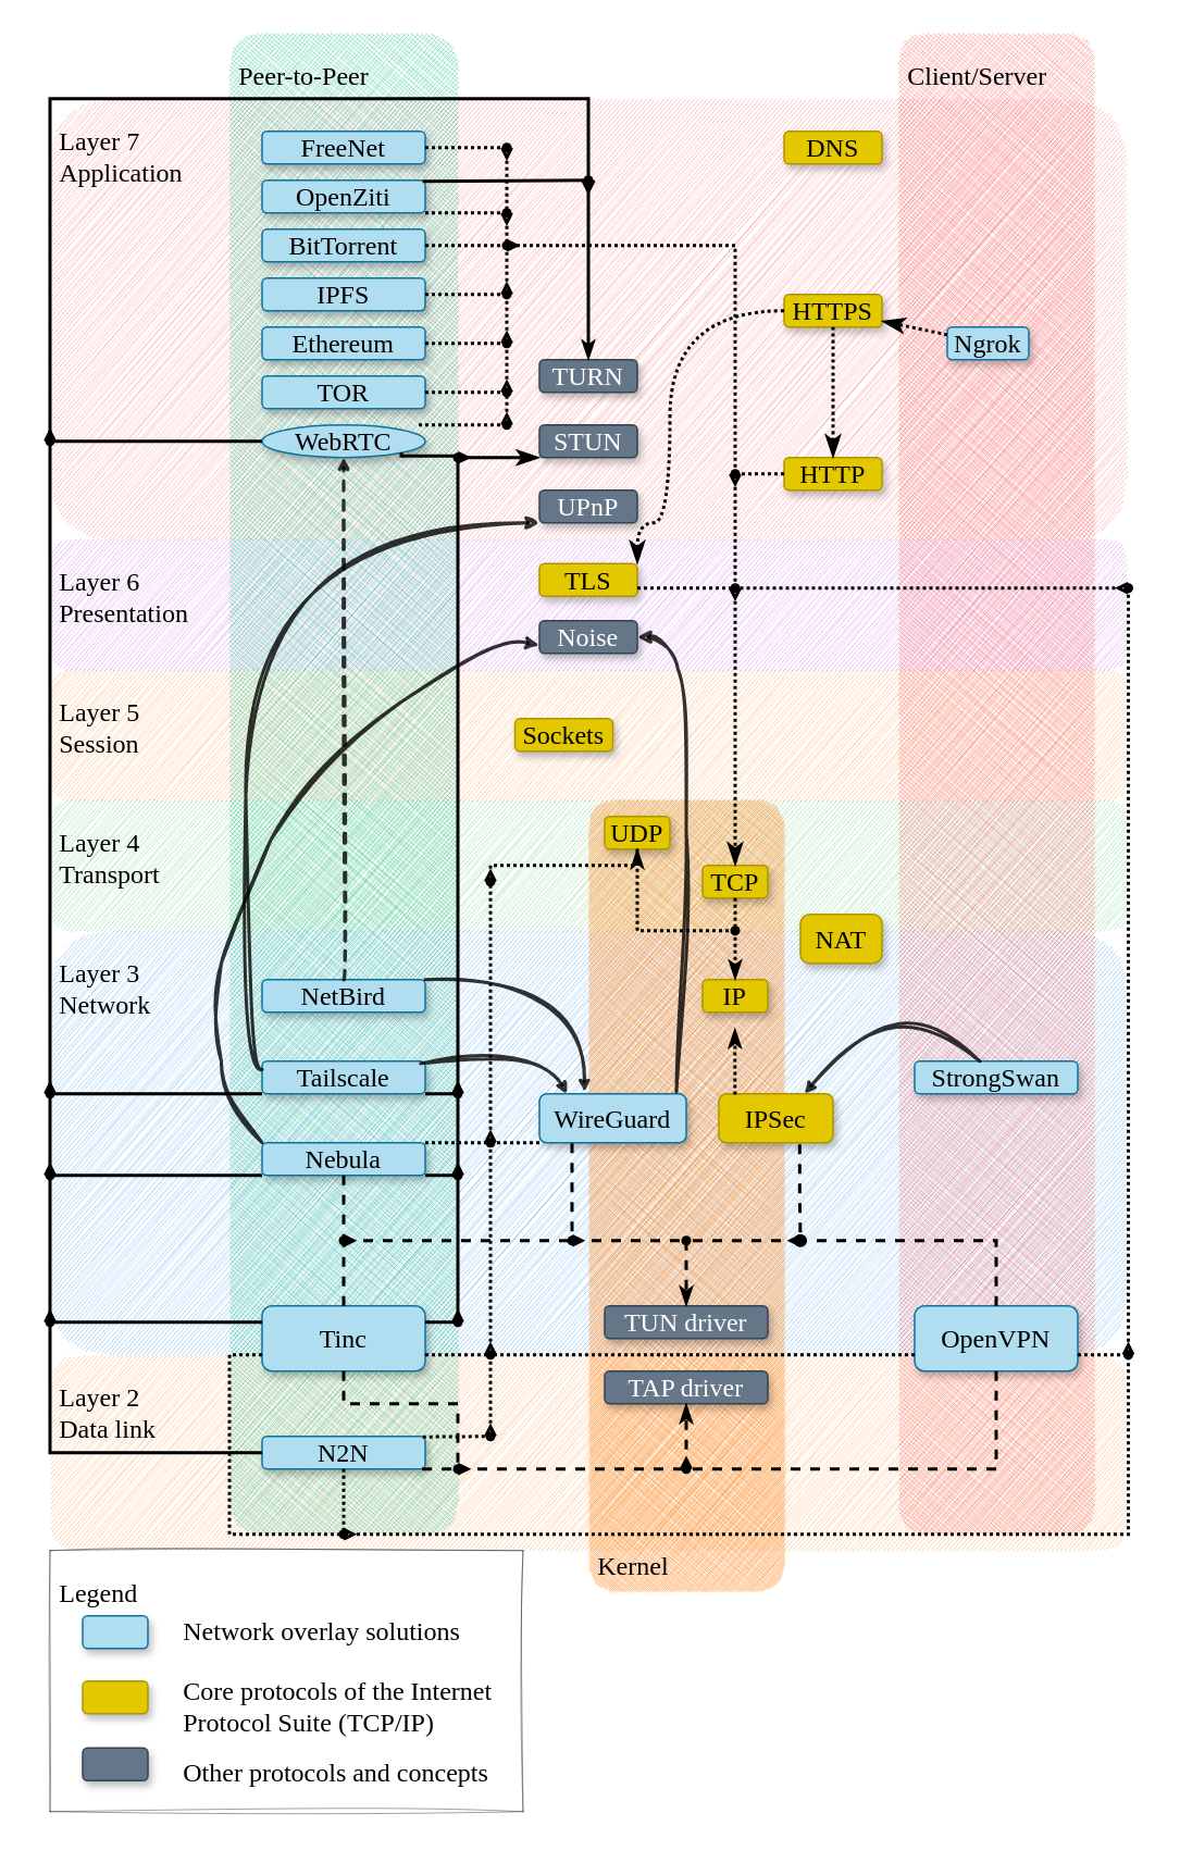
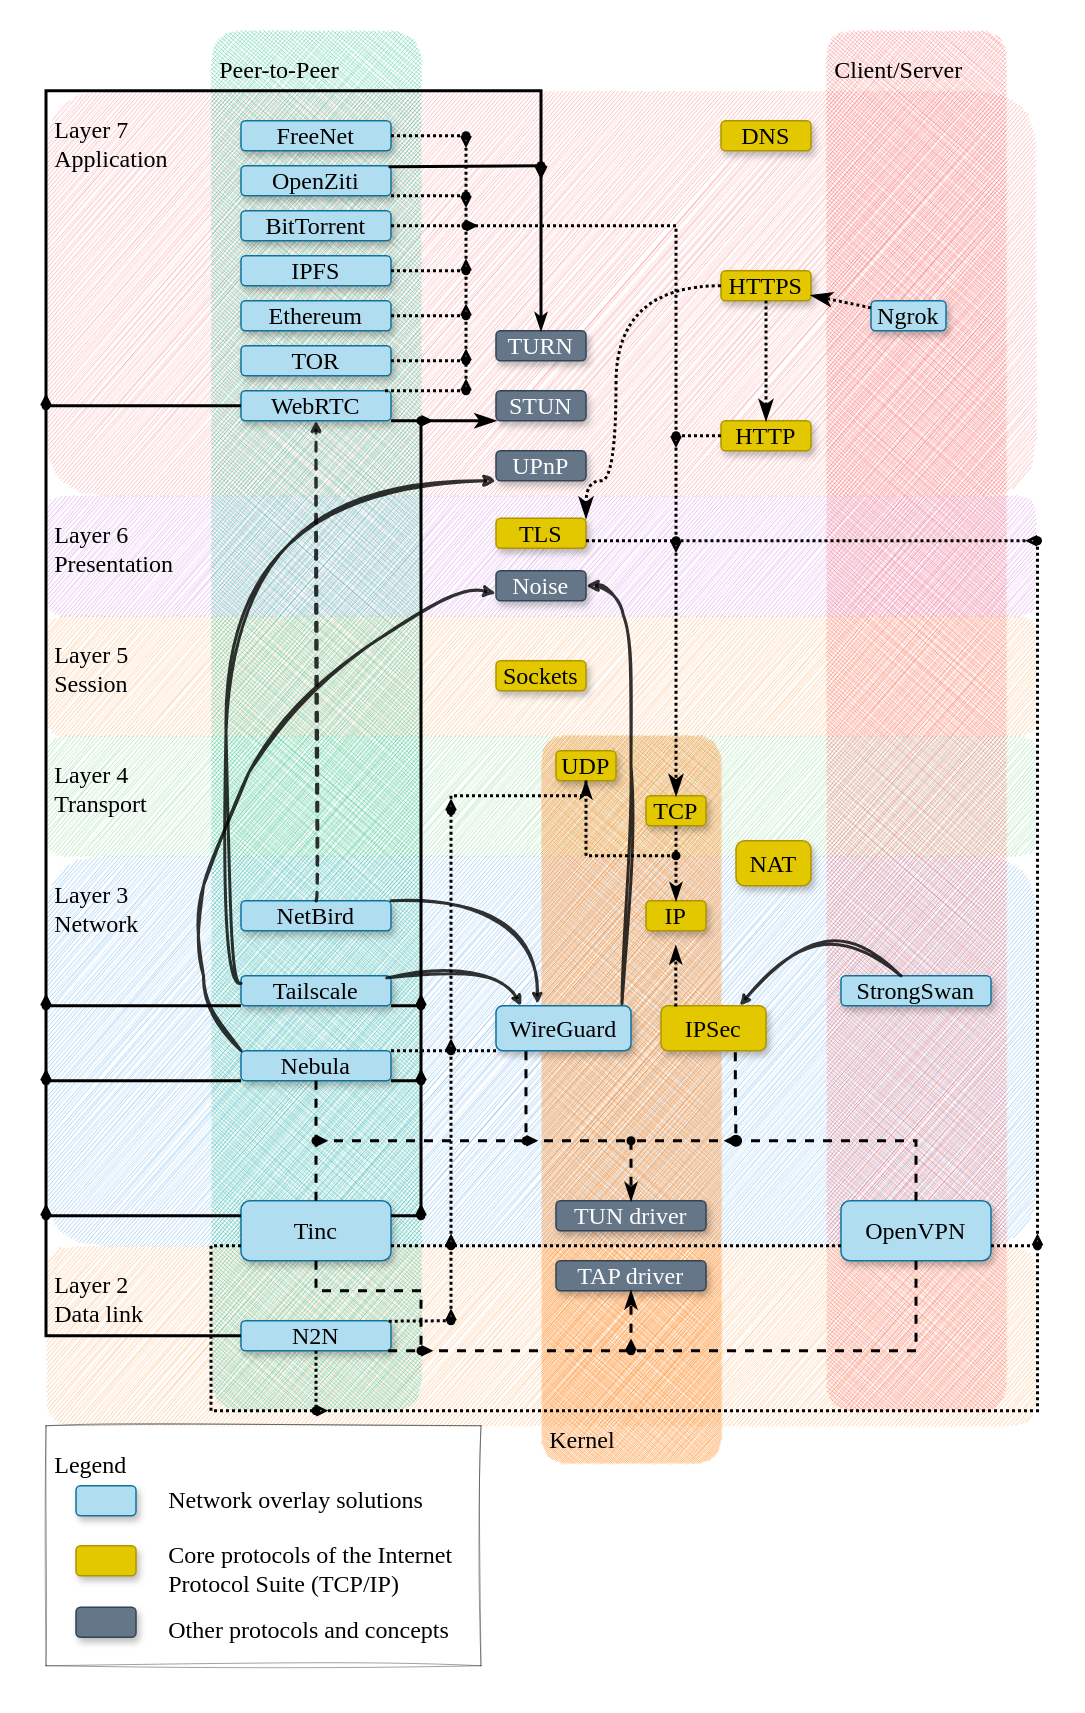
- <mxCell id="38" value="WebRTC" style="ellipse;whiteSpace=wrap;html=1;fontFamily=Kalam;fontSource=https%3A%2F%2Ffonts.googleapis.com%2Fcss%3Ffamily%3DKalam;movable=1;resizable=1;rotatable=1;deletable=1;editable=1;connectable=1;backgroundOutline=0;container=0;fixDash=0;metaEdit=0;fontSize=16;fillColor=#b1ddf0;strokeColor=#10739e;shadow=1;" parent="32" vertex="1"><mxGeometry x="160" y="260" width="100" height="20" as="geometry" /></mxCell>
+ <mxCell id="38" value="WebRTC" style="rounded=1;whiteSpace=wrap;html=1;fontFamily=Kalam;fontSource=https%3A%2F%2Ffonts.googleapis.com%2Fcss%3Ffamily%3DKalam;movable=1;resizable=1;rotatable=1;deletable=1;editable=1;connectable=1;backgroundOutline=0;container=0;fixDash=0;metaEdit=0;fontSize=16;fillColor=#b1ddf0;strokeColor=#10739e;shadow=1;" parent="32" vertex="1"><mxGeometry x="160" y="260" width="100" height="20" as="geometry" /></mxCell>
- <mxCell id="31" value="Sockets" style="rounded=1;whiteSpace=wrap;html=1;fillColor=#e3c800;fontFamily=Kalam;fontSource=https%3A%2F%2Ffonts.googleapis.com%2Fcss%3Ffamily%3DKalam;strokeColor=#B09500;fontColor=#000000;movable=1;resizable=1;rotatable=1;deletable=1;editable=1;connectable=1;backgroundOutline=0;container=0;fixDash=0;metaEdit=0;fontSize=16;shadow=1;" parent="21" vertex="1"><mxGeometry x="315" y="440" width="60" height="20" as="geometry" /></mxCell>
+ <mxCell id="31" value="Sockets" style="rounded=1;whiteSpace=wrap;html=1;fillColor=#e3c800;fontFamily=Kalam;fontSource=https%3A%2F%2Ffonts.googleapis.com%2Fcss%3Ffamily%3DKalam;strokeColor=#B09500;fontColor=#000000;movable=1;resizable=1;rotatable=1;deletable=1;editable=1;connectable=1;backgroundOutline=0;container=0;fixDash=0;metaEdit=0;fontSize=16;shadow=1;" parent="21" vertex="1"><mxGeometry x="330" y="440" width="60" height="20" as="geometry" /></mxCell>
